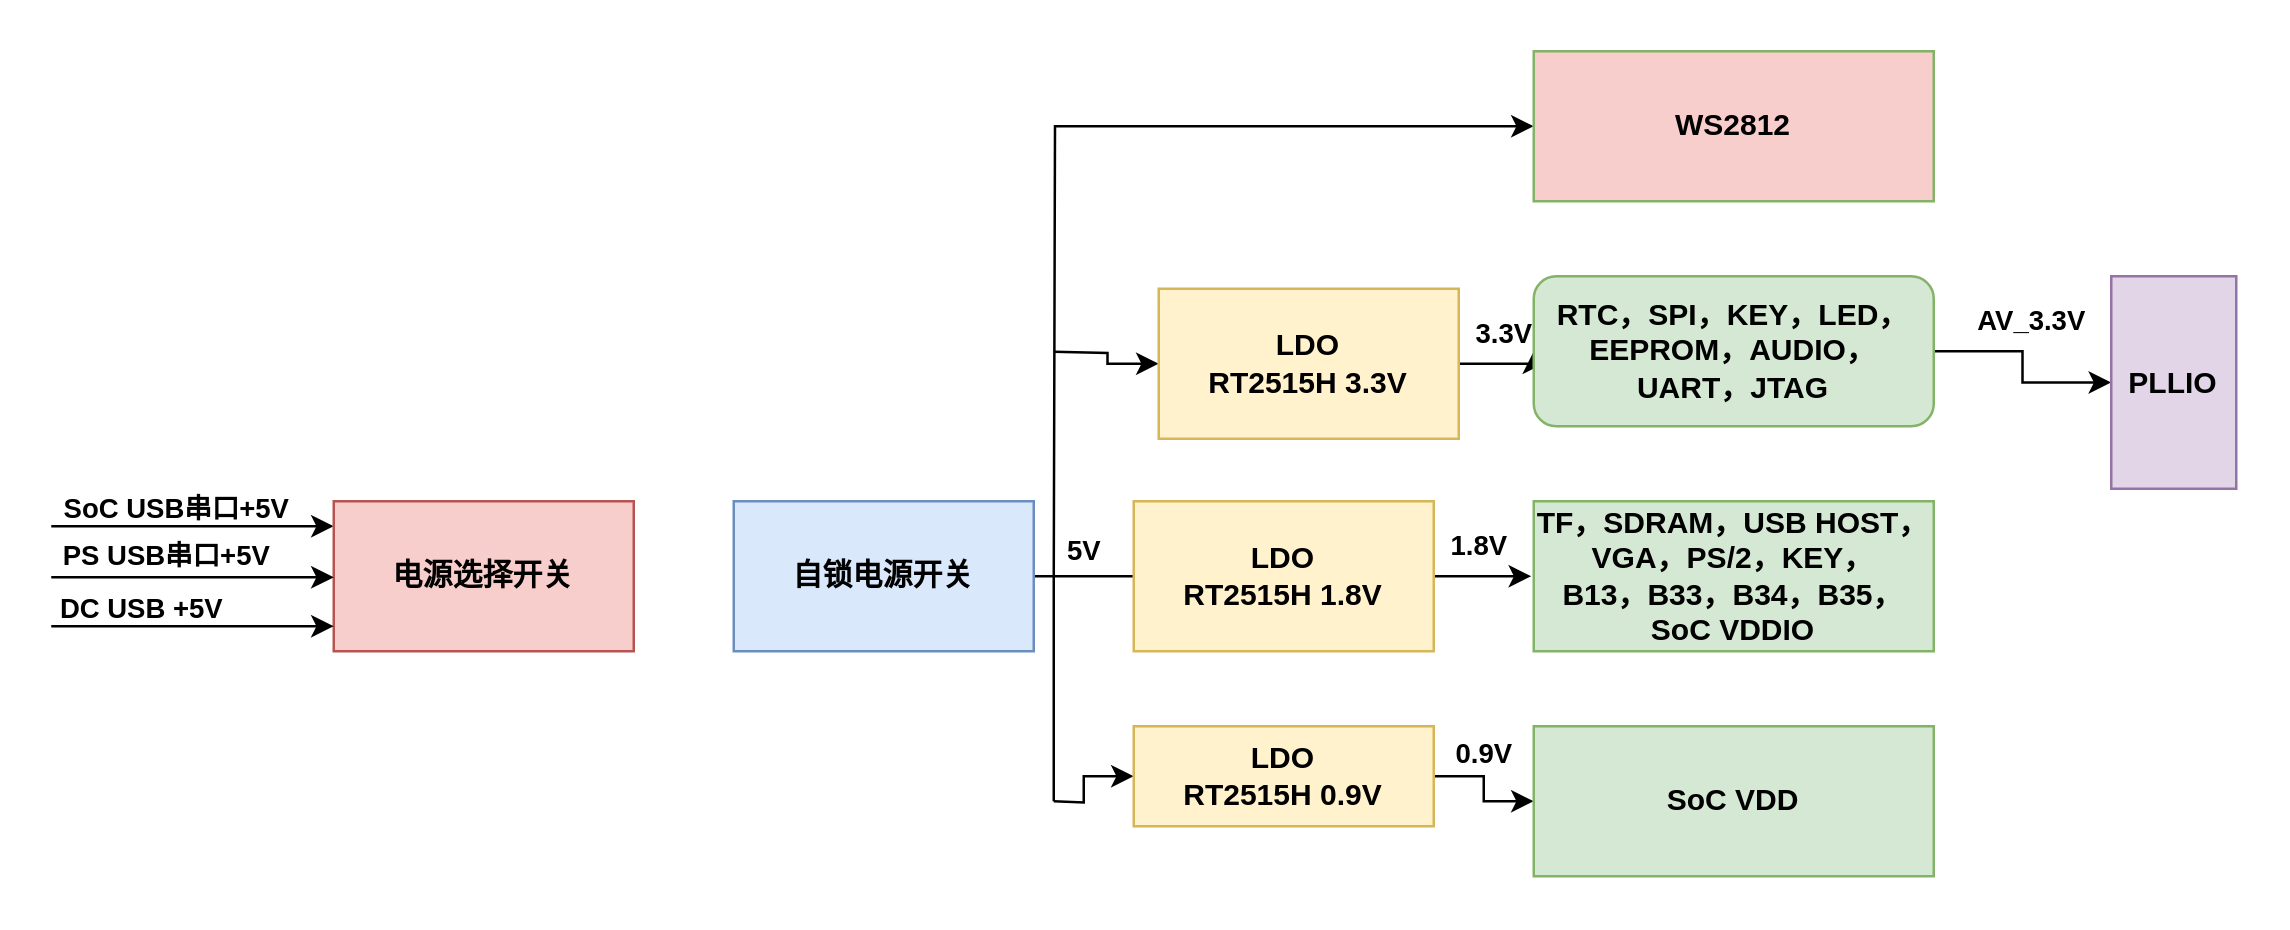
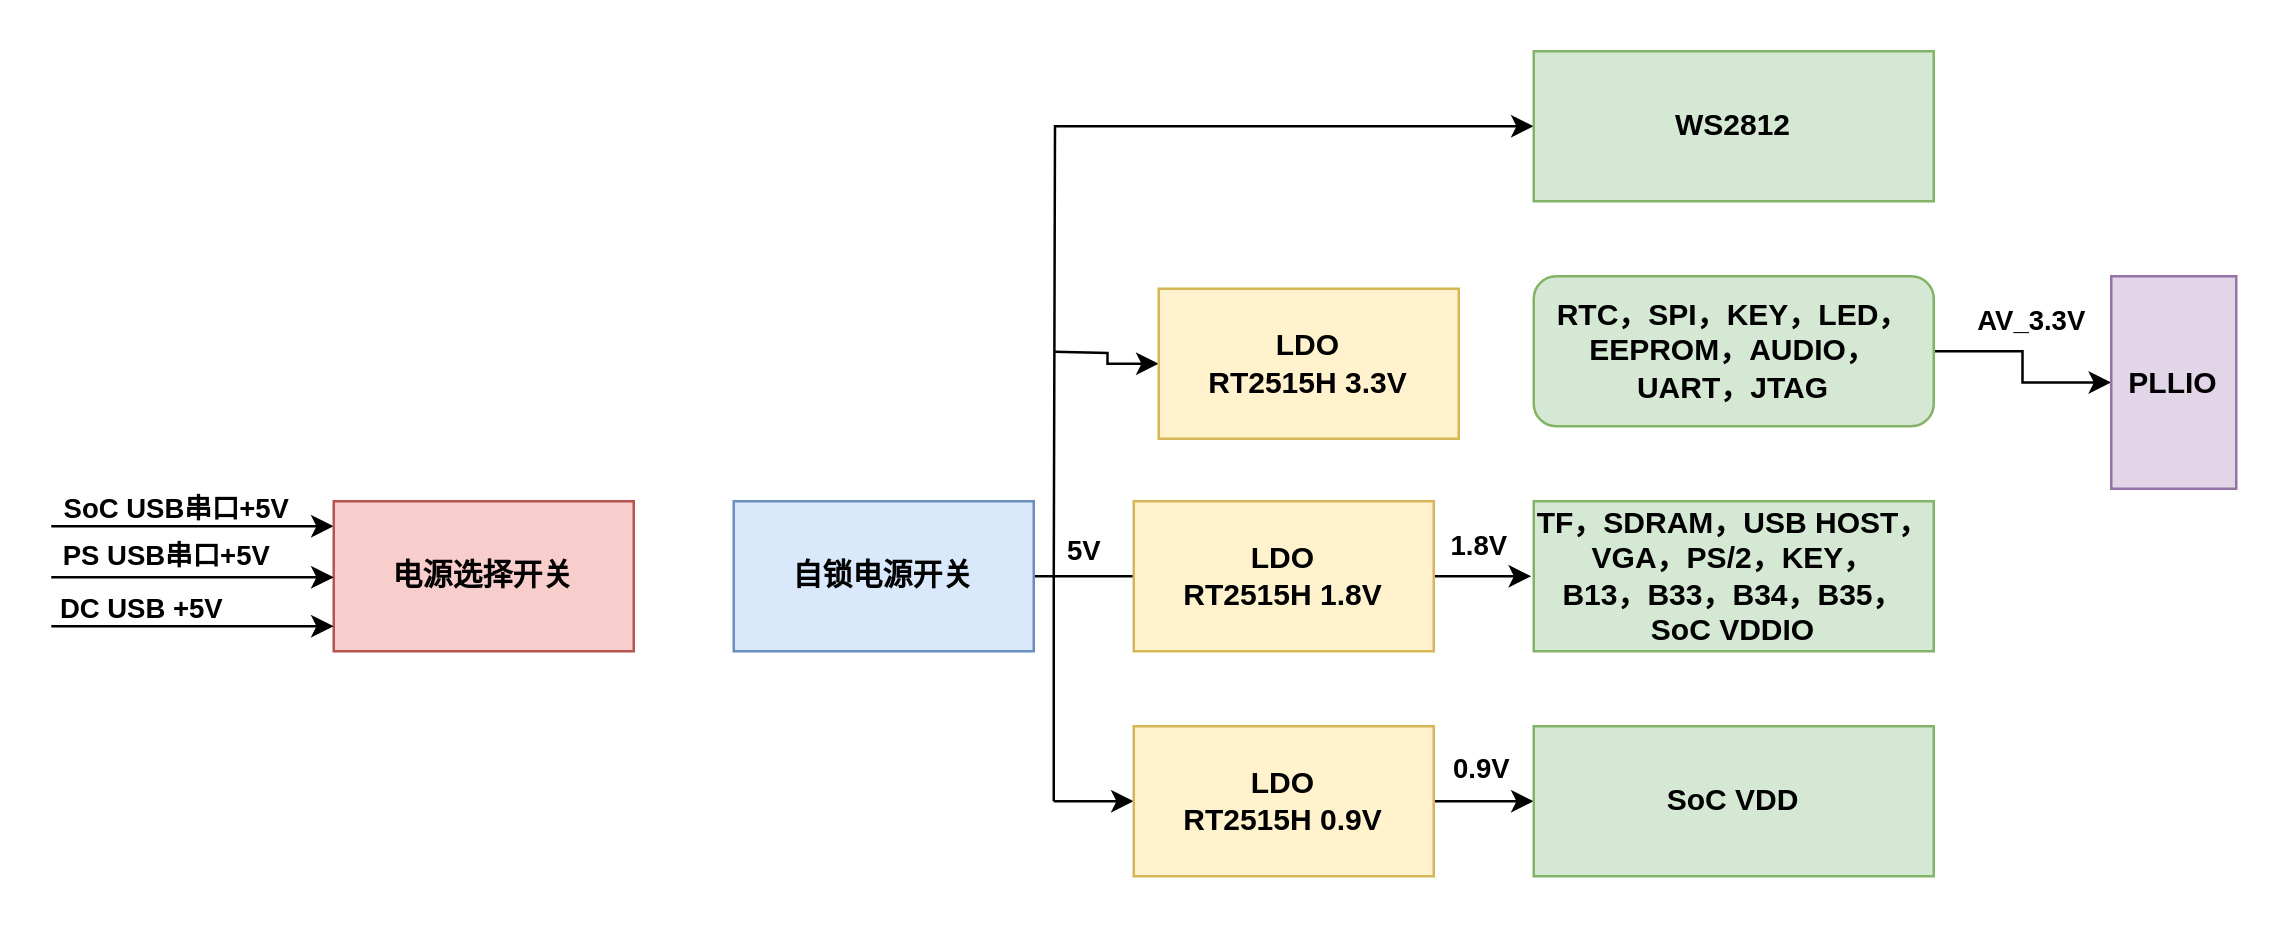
- <mxCell id="25" value="WS2812" style="rounded=0;whiteSpace=wrap;html=1;fillColor=#f8cecc;strokeColor=#82b366;fontStyle=1;" parent="1" vertex="1"><mxGeometry x="613" y="20" width="160" height="60" as="geometry" /></mxCell>
+ <mxCell id="25" value="WS2812" style="rounded=0;whiteSpace=wrap;html=1;fillColor=#d5e8d4;strokeColor=#82b366;fontStyle=1" parent="1" vertex="1"><mxGeometry x="613" y="20" width="160" height="60" as="geometry" /></mxCell>
- <mxCell id="5" style="edgeStyle=orthogonalEdgeStyle;rounded=0;orthogonalLoop=1;jettySize=auto;html=1;exitX=1;exitY=0.5;exitDx=0;exitDy=0;entryX=0;entryY=0.5;entryDx=0;entryDy=0;" parent="1" source="8" target="19" edge="1"><mxGeometry relative="1" as="geometry" /></mxCell>
- <mxCell id="6" value="3.3V" style="edgeLabel;html=1;align=center;verticalAlign=middle;resizable=0;points=[];labelBackgroundColor=none;fontStyle=1" parent="5" vertex="1" connectable="0"><mxGeometry x="0.001" y="2" relative="1" as="geometry"><mxPoint x="-1" y="-11" as="offset" /></mxGeometry></mxCell>
- <mxCell id="15" value="LDO&lt;br&gt;RT2515H 0.9V" style="rounded=0;whiteSpace=wrap;html=1;fillColor=#fff2cc;strokeColor=#d6b656;fontStyle=1" parent="1" vertex="1"><mxGeometry x="453" y="290" width="120" height="40" as="geometry" /></mxCell>
+ <mxCell id="15" value="LDO&lt;br&gt;RT2515H 0.9V" style="rounded=0;whiteSpace=wrap;html=1;fillColor=#fff2cc;strokeColor=#d6b656;fontStyle=1" parent="1" vertex="1"><mxGeometry x="453" y="290" width="120" height="60" as="geometry" /></mxCell>
